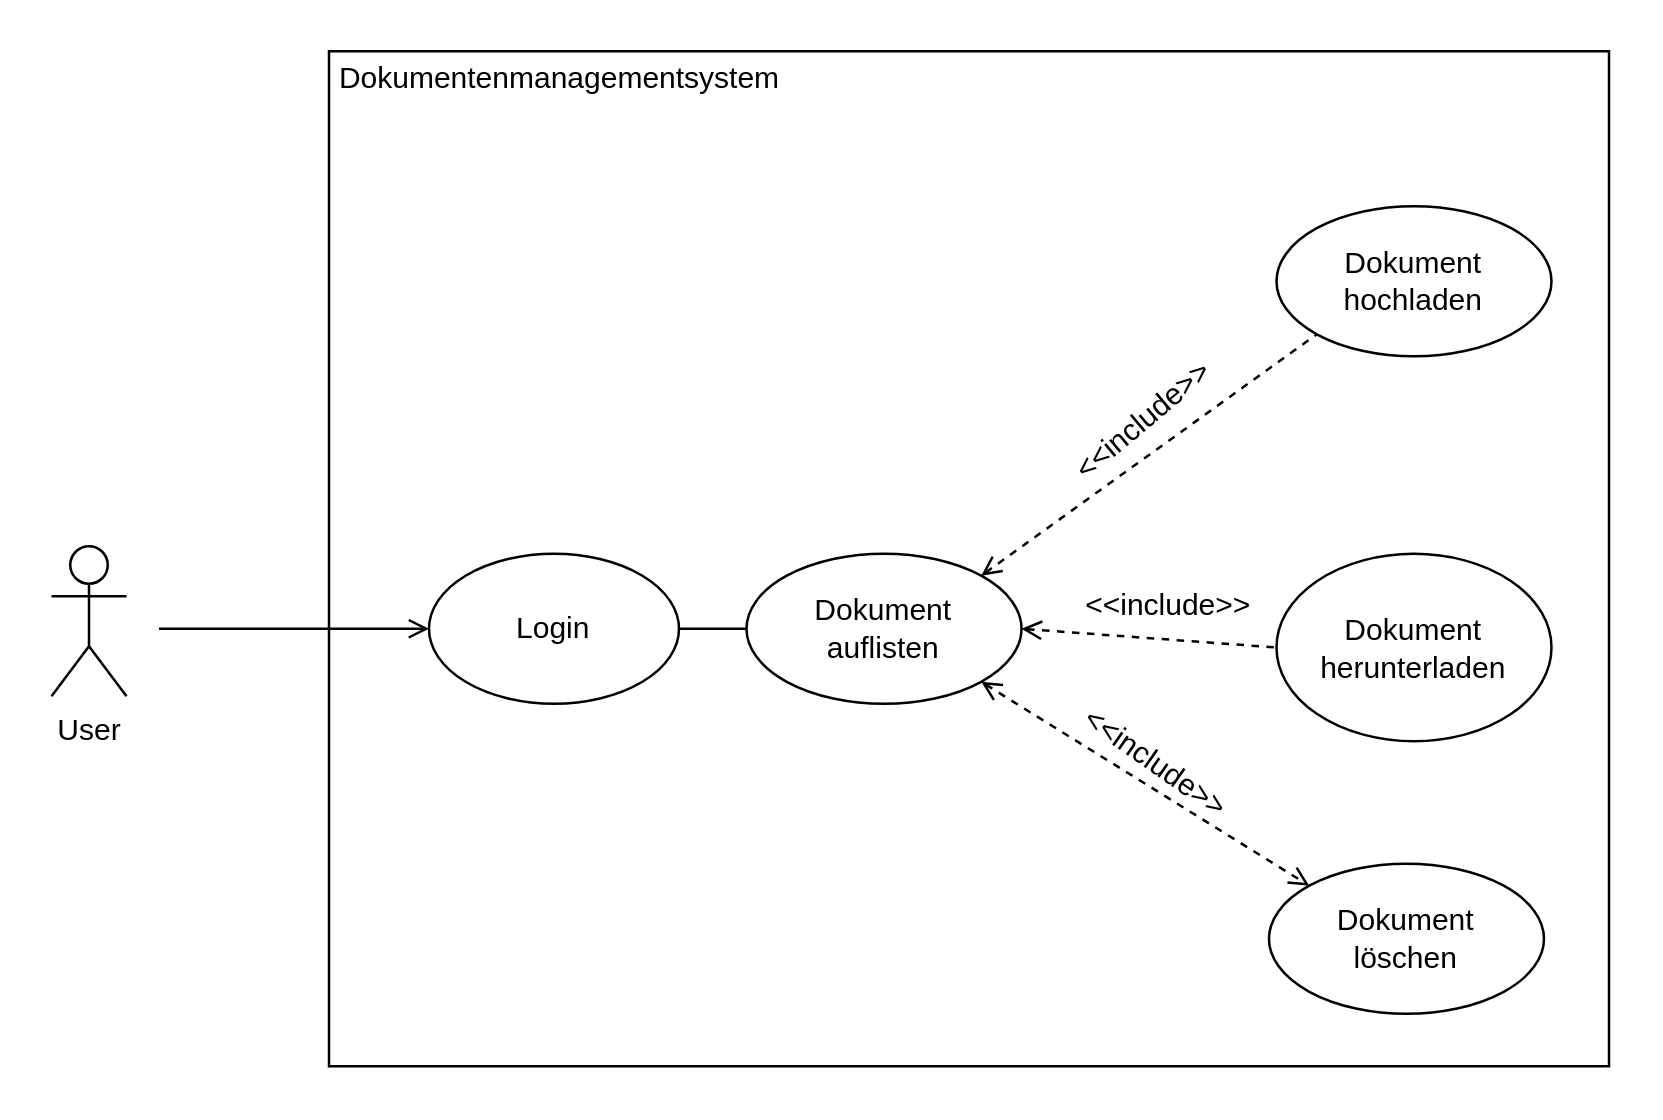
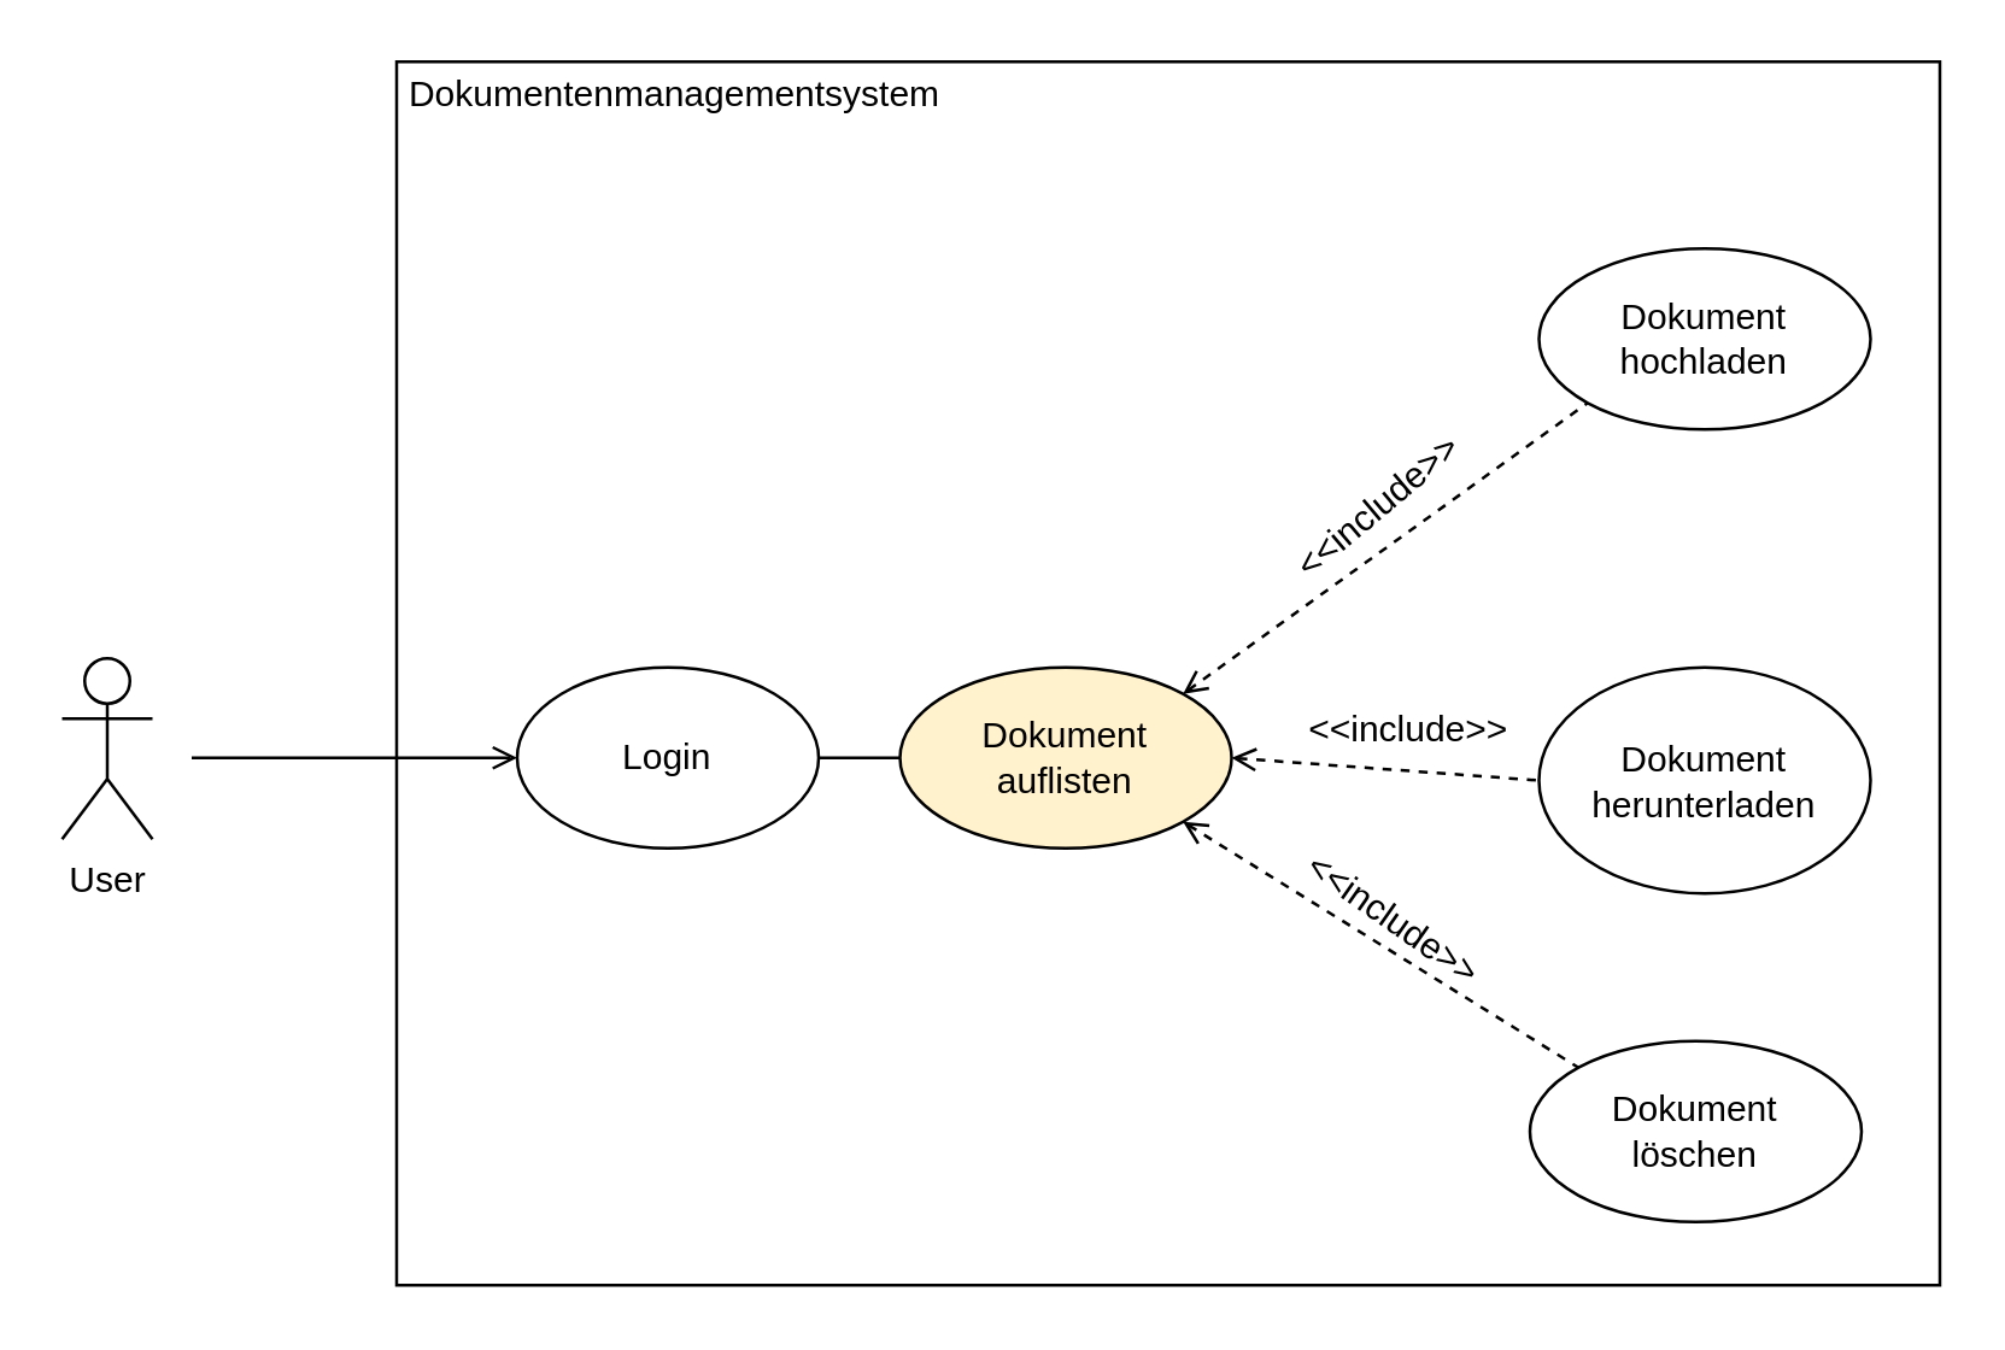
- <mxCell id="9" value="Dokument &lt;br&gt;auflisten" style="ellipse;whiteSpace=wrap;html=1;" parent="1" vertex="1"><mxGeometry x="298" y="221" width="110" height="60" as="geometry" /></mxCell>
+ <mxCell id="9" value="Dokument &lt;br&gt;auflisten" style="ellipse;whiteSpace=wrap;html=1;fillColor=#fff2cc;" parent="1" vertex="1"><mxGeometry x="298" y="221" width="110" height="60" as="geometry" /></mxCell>
- <mxCell id="12" value="" style="endArrow=open;html=1;strokeColor=#000000;rounded=0;endFill=0;dashed=1;startArrow=open;startFill=0;exitX=1;exitY=1;exitDx=0;exitDy=0;entryX=0;entryY=0;entryDx=0;entryDy=0;" parent="1" source="9" target="10" edge="1"><mxGeometry width="50" height="50" relative="1" as="geometry"><mxPoint x="203" y="291" as="sourcePoint" /><mxPoint x="323" y="371" as="targetPoint" /><Array as="points" /></mxGeometry></mxCell>
+ <mxCell id="12" value="" style="endArrow=none;html=1;strokeColor=#000000;rounded=0;endFill=0;dashed=1;startArrow=open;startFill=0;exitX=1;exitY=1;exitDx=0;exitDy=0;entryX=0;entryY=0;entryDx=0;entryDy=0;" parent="1" source="9" target="10" edge="1"><mxGeometry width="50" height="50" relative="1" as="geometry"><mxPoint x="203" y="291" as="sourcePoint" /><mxPoint x="323" y="371" as="targetPoint" /><Array as="points" /></mxGeometry></mxCell>
